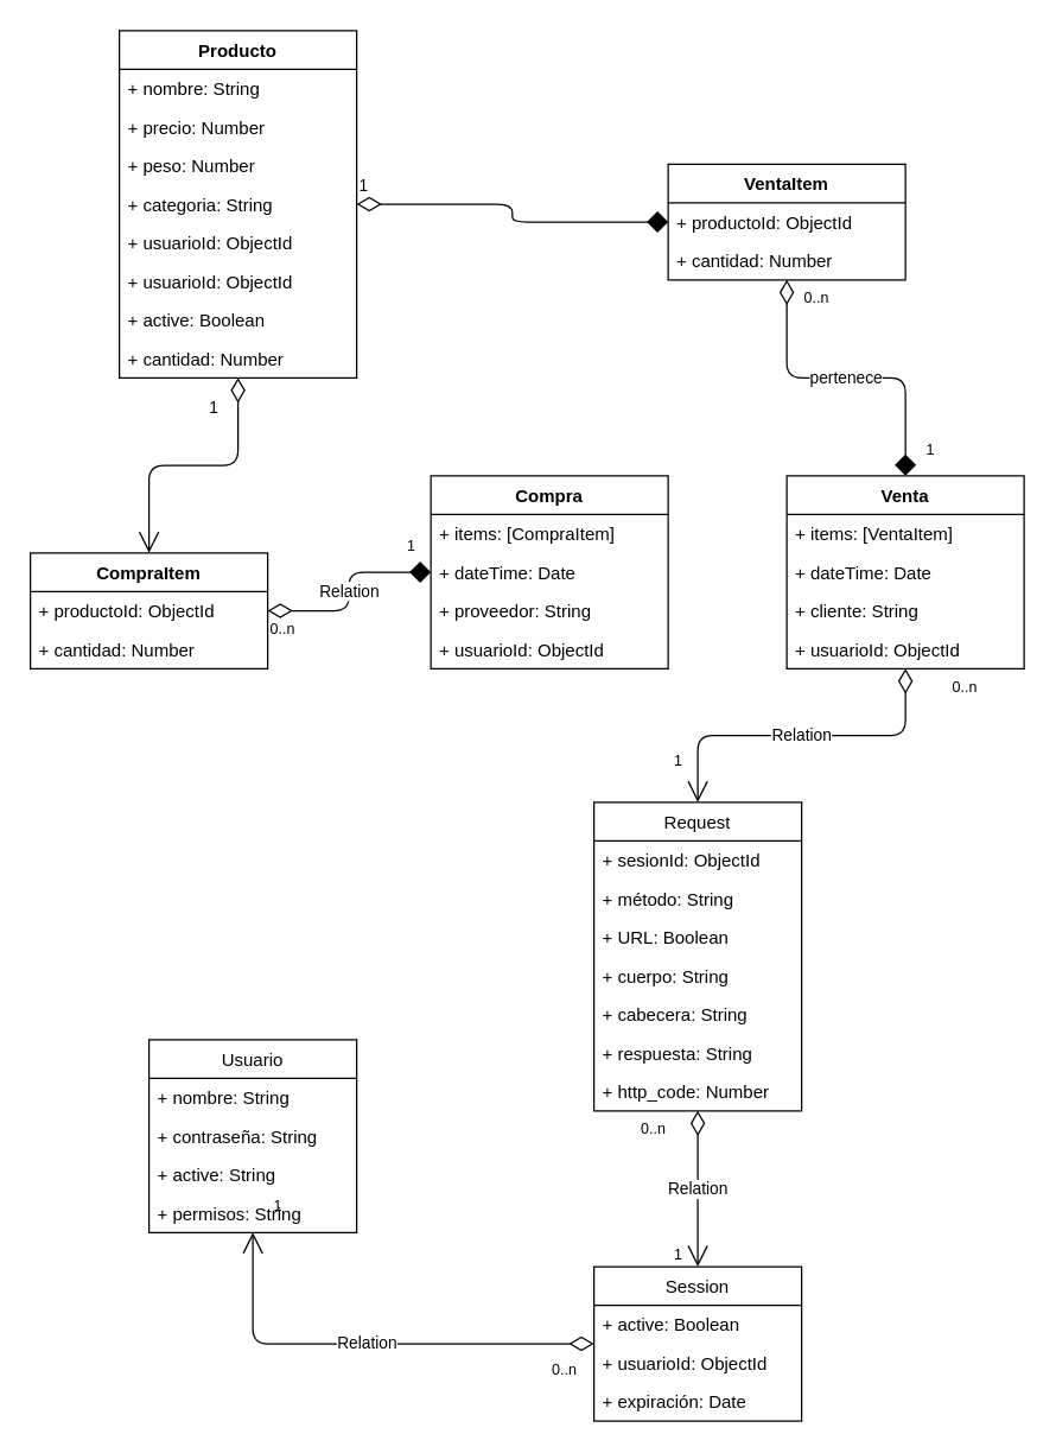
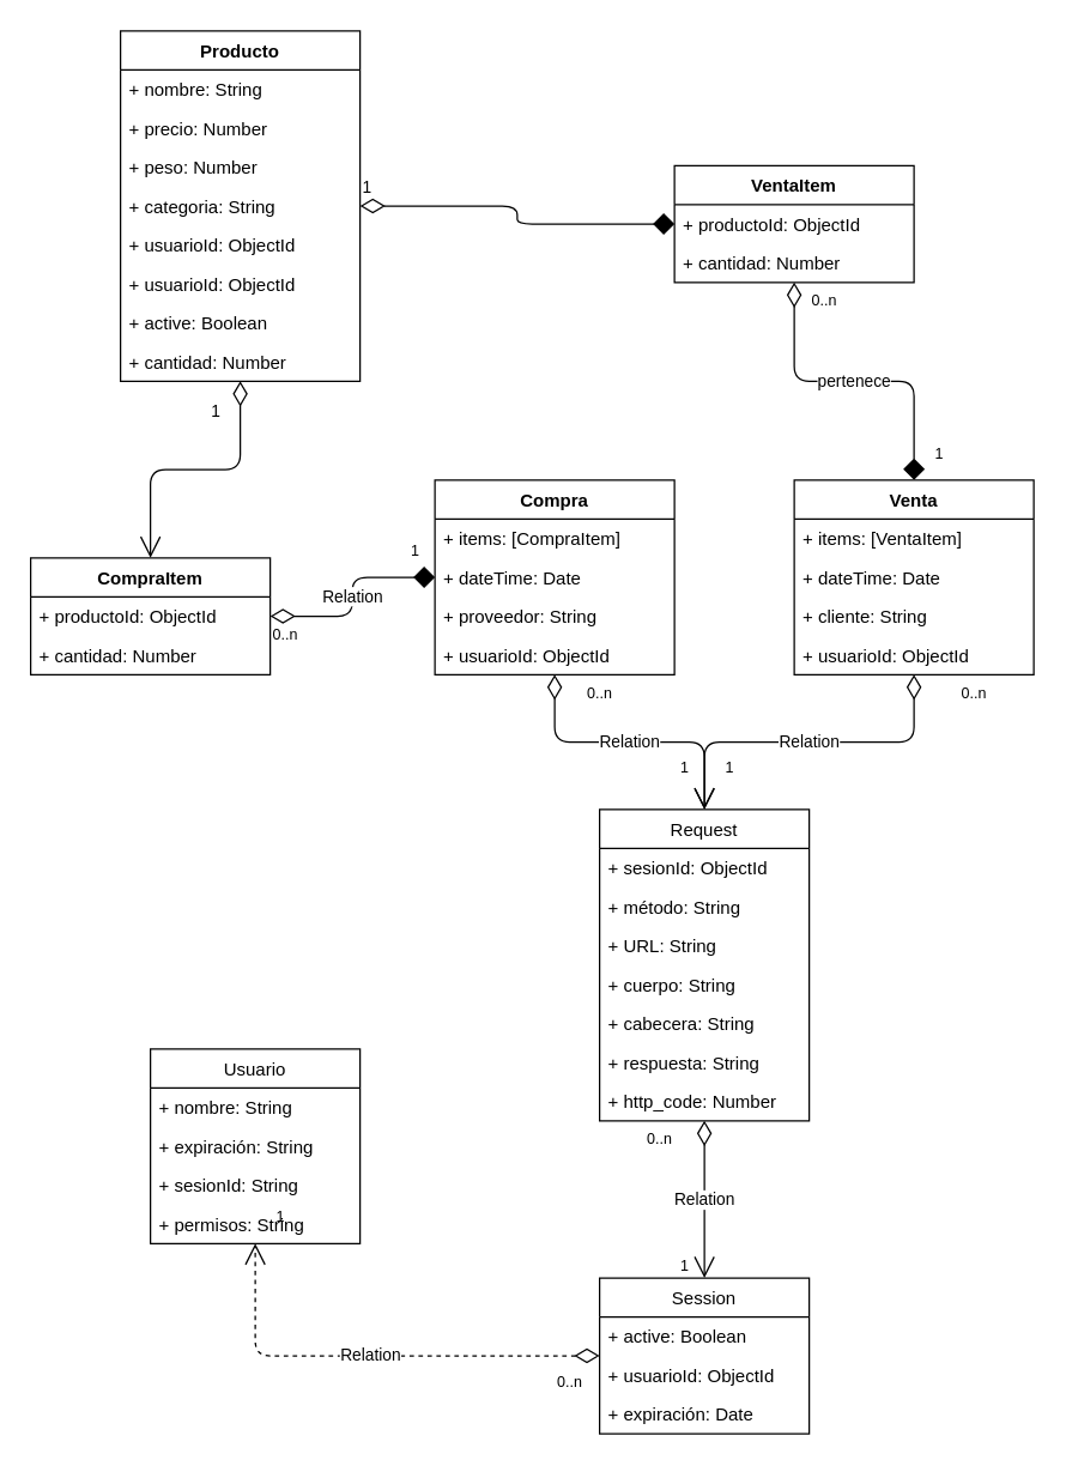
+ <mxCell id="14" value="Relation" style="endArrow=open;html=1;endSize=12;startArrow=diamondThin;startSize=14;startFill=0;edgeStyle=orthogonalEdgeStyle;" edge="1" parent="1" source="54" target="23"><mxGeometry relative="1" as="geometry"><mxPoint x="260" y="540" as="sourcePoint" /><mxPoint x="340" y="585" as="targetPoint" /></mxGeometry></mxCell>
+ <mxCell id="15" value="0..n" style="resizable=0;html=1;align=left;verticalAlign=top;labelBackgroundColor=#ffffff;fontSize=10;" connectable="0" vertex="1" parent="14"><mxGeometry x="-1" relative="1" as="geometry"><mxPoint x="20" as="offset" /></mxGeometry></mxCell>
+ <mxCell id="16" value="1" style="resizable=0;html=1;align=right;verticalAlign=top;labelBackgroundColor=#ffffff;fontSize=10;" connectable="0" vertex="1" parent="14"><mxGeometry x="1" relative="1" as="geometry"><mxPoint x="20" y="-40" as="offset" /></mxGeometry></mxCell>
- <mxCell id="26" value="+ URL: Boolean&#10;" style="text;strokeColor=none;fillColor=none;align=left;verticalAlign=top;spacingLeft=4;spacingRight=4;overflow=hidden;rotatable=0;points=[[0,0.5],[1,0.5]];portConstraint=eastwest;" vertex="1" parent="23"><mxGeometry y="78" width="140" height="26" as="geometry" /></mxCell>
+ <mxCell id="26" value="+ URL: String&#10;" style="text;strokeColor=none;fillColor=none;align=left;verticalAlign=top;spacingLeft=4;spacingRight=4;overflow=hidden;rotatable=0;points=[[0,0.5],[1,0.5]];portConstraint=eastwest;" vertex="1" parent="23"><mxGeometry y="78" width="140" height="26" as="geometry" /></mxCell>
- <mxCell id="61" value="+ contraseña: String" style="text;strokeColor=none;fillColor=none;align=left;verticalAlign=top;spacingLeft=4;spacingRight=4;overflow=hidden;rotatable=0;points=[[0,0.5],[1,0.5]];portConstraint=eastwest;" vertex="1" parent="59"><mxGeometry y="52" width="140" height="26" as="geometry" /></mxCell>
+ <mxCell id="61" value="+ expiración: String" style="text;strokeColor=none;fillColor=none;align=left;verticalAlign=top;spacingLeft=4;spacingRight=4;overflow=hidden;rotatable=0;points=[[0,0.5],[1,0.5]];portConstraint=eastwest;" vertex="1" parent="59"><mxGeometry y="52" width="140" height="26" as="geometry" /></mxCell>
- <mxCell id="62" value="+ active: String" style="text;strokeColor=none;fillColor=none;align=left;verticalAlign=top;spacingLeft=4;spacingRight=4;overflow=hidden;rotatable=0;points=[[0,0.5],[1,0.5]];portConstraint=eastwest;" vertex="1" parent="59"><mxGeometry y="78" width="140" height="26" as="geometry" /></mxCell>
+ <mxCell id="62" value="+ sesionId: String" style="text;strokeColor=none;fillColor=none;align=left;verticalAlign=top;spacingLeft=4;spacingRight=4;overflow=hidden;rotatable=0;points=[[0,0.5],[1,0.5]];portConstraint=eastwest;" vertex="1" parent="59"><mxGeometry y="78" width="140" height="26" as="geometry" /></mxCell>
- <mxCell id="20" value="Relation" style="endArrow=open;html=1;endSize=12;startArrow=diamondThin;startSize=14;startFill=0;edgeStyle=orthogonalEdgeStyle;" edge="1" parent="1" source="46" target="59"><mxGeometry relative="1" as="geometry"><mxPoint x="370" y="910" as="sourcePoint" /><mxPoint x="350" y="700" as="targetPoint" /></mxGeometry></mxCell>
+ <mxCell id="20" value="Relation" style="endArrow=open;html=1;endSize=12;startArrow=diamondThin;startSize=14;startFill=0;edgeStyle=orthogonalEdgeStyle;dashed=1;" edge="1" parent="1" source="46" target="59"><mxGeometry relative="1" as="geometry"><mxPoint x="370" y="910" as="sourcePoint" /><mxPoint x="350" y="700" as="targetPoint" /></mxGeometry></mxCell>
